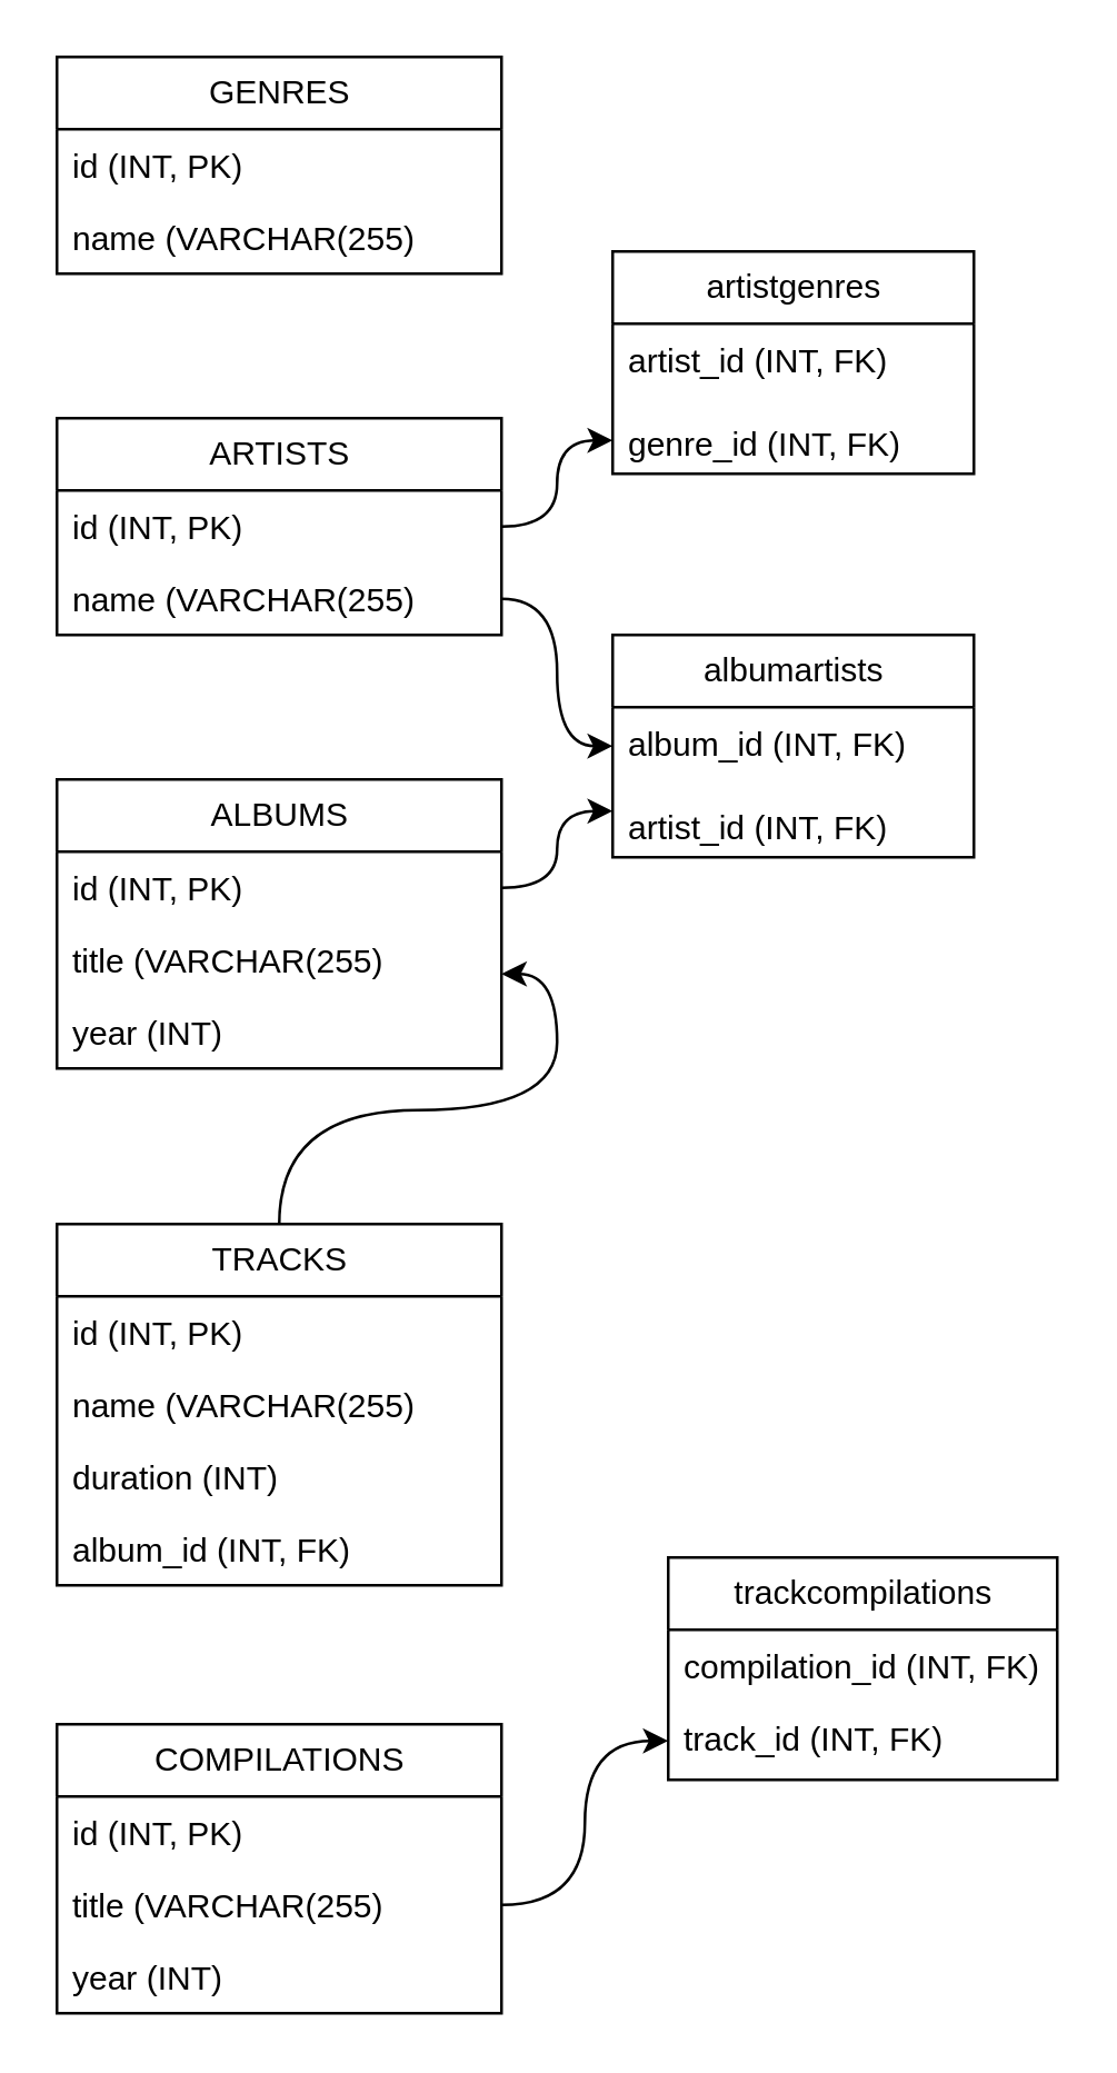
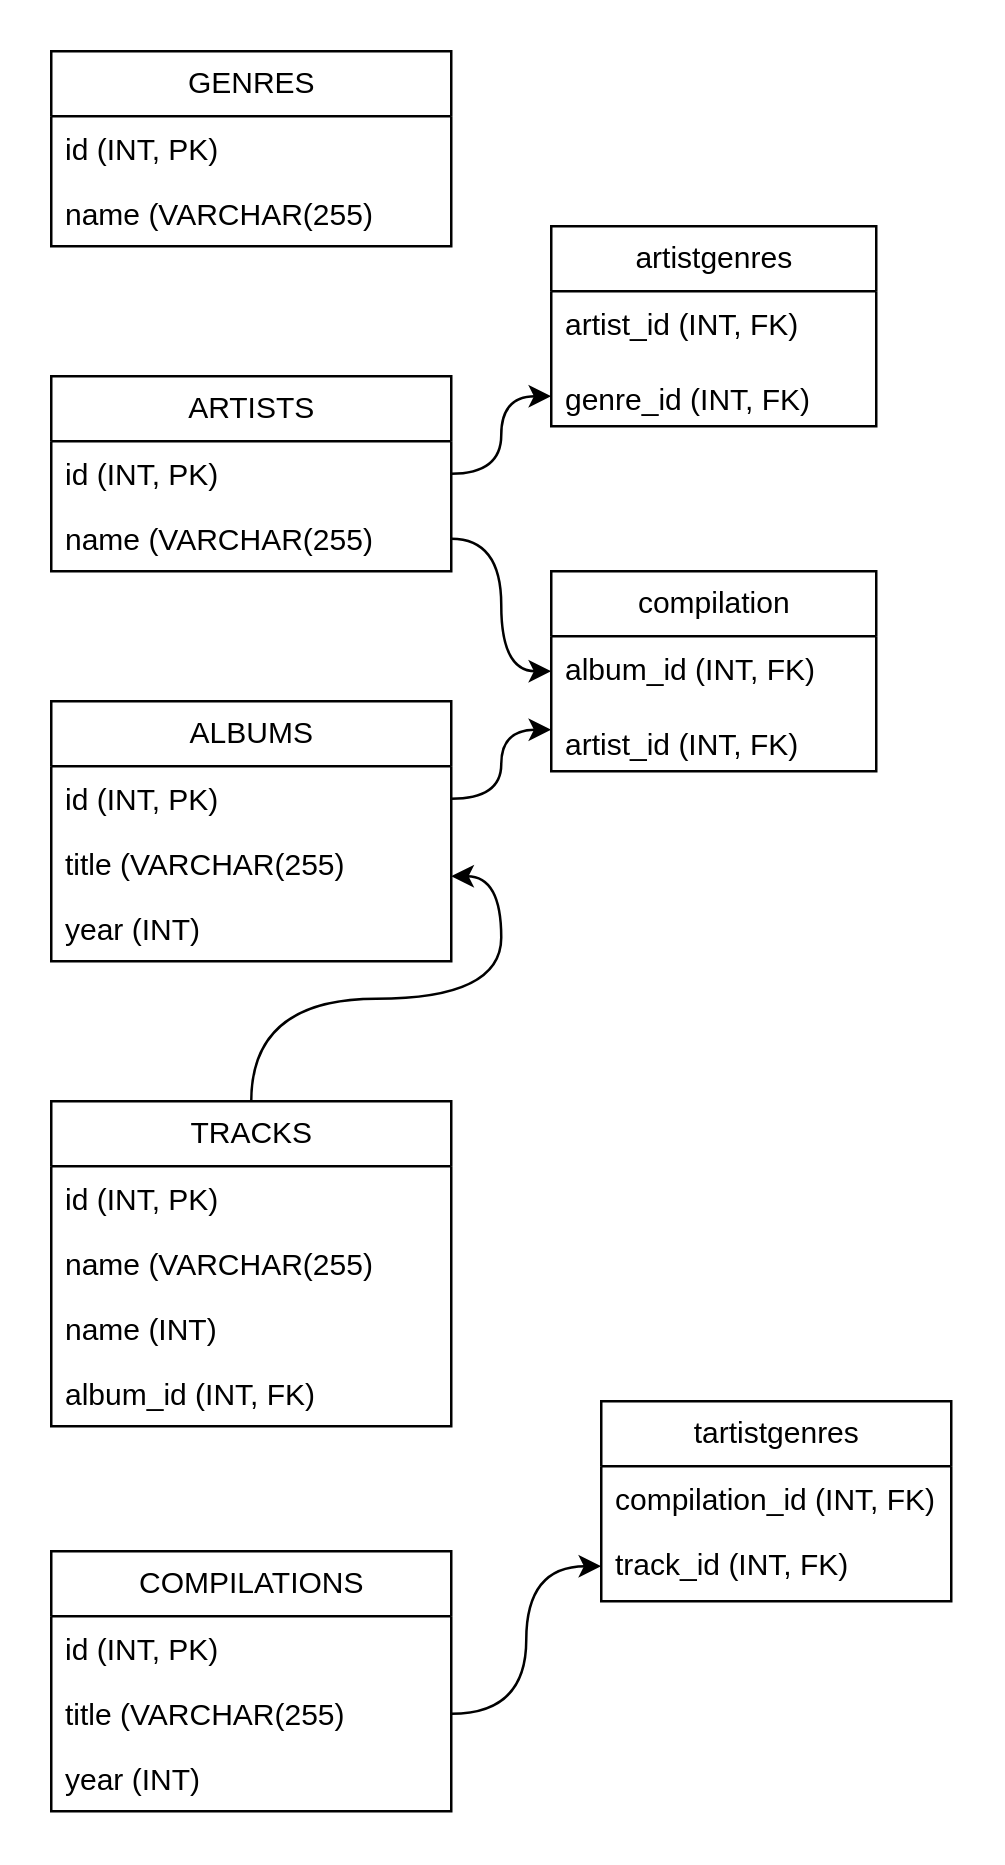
- <mxCell id="20" value="albumartists" style="swimlane;fontStyle=0;childLayout=stackLayout;horizontal=1;startSize=26;fillColor=none;horizontalStack=0;resizeParent=1;resizeParentMax=0;resizeLast=0;collapsible=1;marginBottom=0;html=1;" parent="1" vertex="1"><mxGeometry x="220" y="228" width="130" height="80" as="geometry" /></mxCell>
+ <mxCell id="20" value="compilation" style="swimlane;fontStyle=0;childLayout=stackLayout;horizontal=1;startSize=26;fillColor=none;horizontalStack=0;resizeParent=1;resizeParentMax=0;resizeLast=0;collapsible=1;marginBottom=0;html=1;" parent="1" vertex="1"><mxGeometry x="220" y="228" width="130" height="80" as="geometry" /></mxCell>
- <mxCell id="15" value="duration&amp;nbsp;(INT)" style="text;strokeColor=none;fillColor=none;align=left;verticalAlign=top;spacingLeft=4;spacingRight=4;overflow=hidden;rotatable=0;points=[[0,0.5],[1,0.5]];portConstraint=eastwest;whiteSpace=wrap;html=1;" parent="12" vertex="1"><mxGeometry y="78" width="160" height="26" as="geometry" /></mxCell>
+ <mxCell id="15" value="name&amp;nbsp;(INT)" style="text;strokeColor=none;fillColor=none;align=left;verticalAlign=top;spacingLeft=4;spacingRight=4;overflow=hidden;rotatable=0;points=[[0,0.5],[1,0.5]];portConstraint=eastwest;whiteSpace=wrap;html=1;" parent="12" vertex="1"><mxGeometry y="78" width="160" height="26" as="geometry" /></mxCell>
- <mxCell id="30" value="t&lt;span style=&quot;background-color: transparent; color: light-dark(rgb(0, 0, 0), rgb(255, 255, 255));&quot;&gt;rackcompilations&lt;/span&gt;" style="swimlane;fontStyle=0;childLayout=stackLayout;horizontal=1;startSize=26;fillColor=none;horizontalStack=0;resizeParent=1;resizeParentMax=0;resizeLast=0;collapsible=1;marginBottom=0;html=1;" parent="1" vertex="1"><mxGeometry x="240" y="560" width="140" height="80" as="geometry" /></mxCell>
+ <mxCell id="30" value="t&lt;span style=&quot;background-color: transparent; color: light-dark(rgb(0, 0, 0), rgb(255, 255, 255));&quot;&gt;artistgenres&lt;/span&gt;" style="swimlane;fontStyle=0;childLayout=stackLayout;horizontal=1;startSize=26;fillColor=none;horizontalStack=0;resizeParent=1;resizeParentMax=0;resizeLast=0;collapsible=1;marginBottom=0;html=1;" parent="1" vertex="1"><mxGeometry x="240" y="560" width="140" height="80" as="geometry" /></mxCell>
